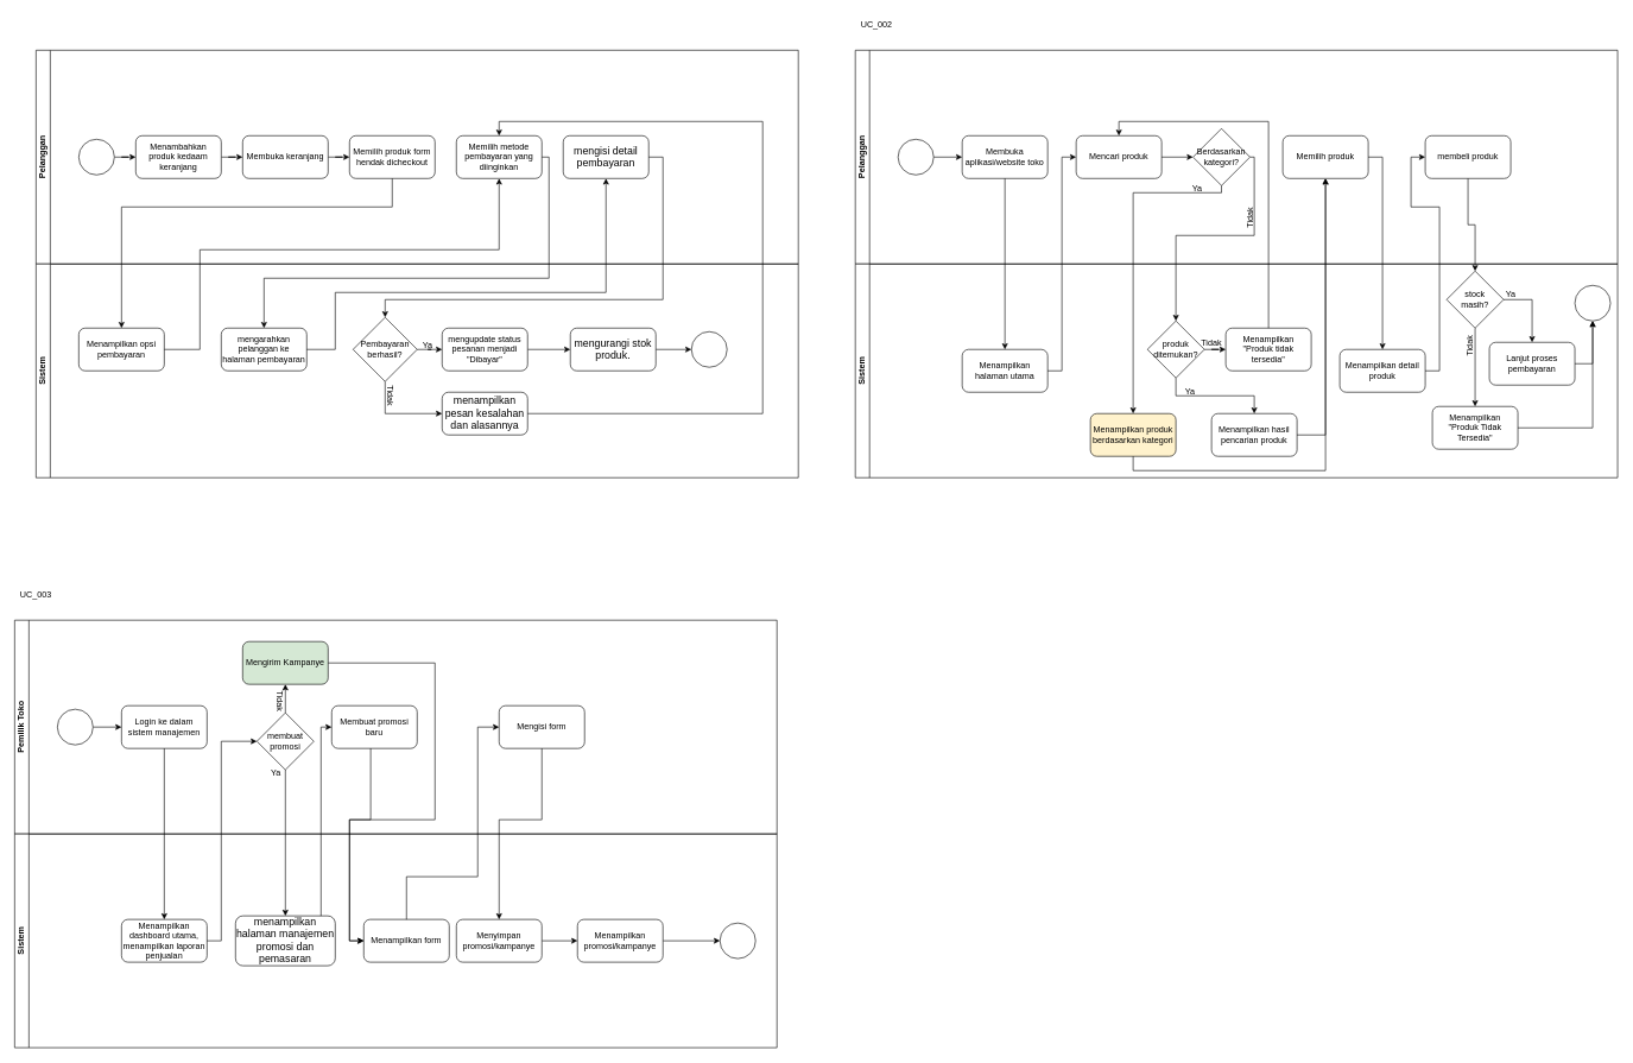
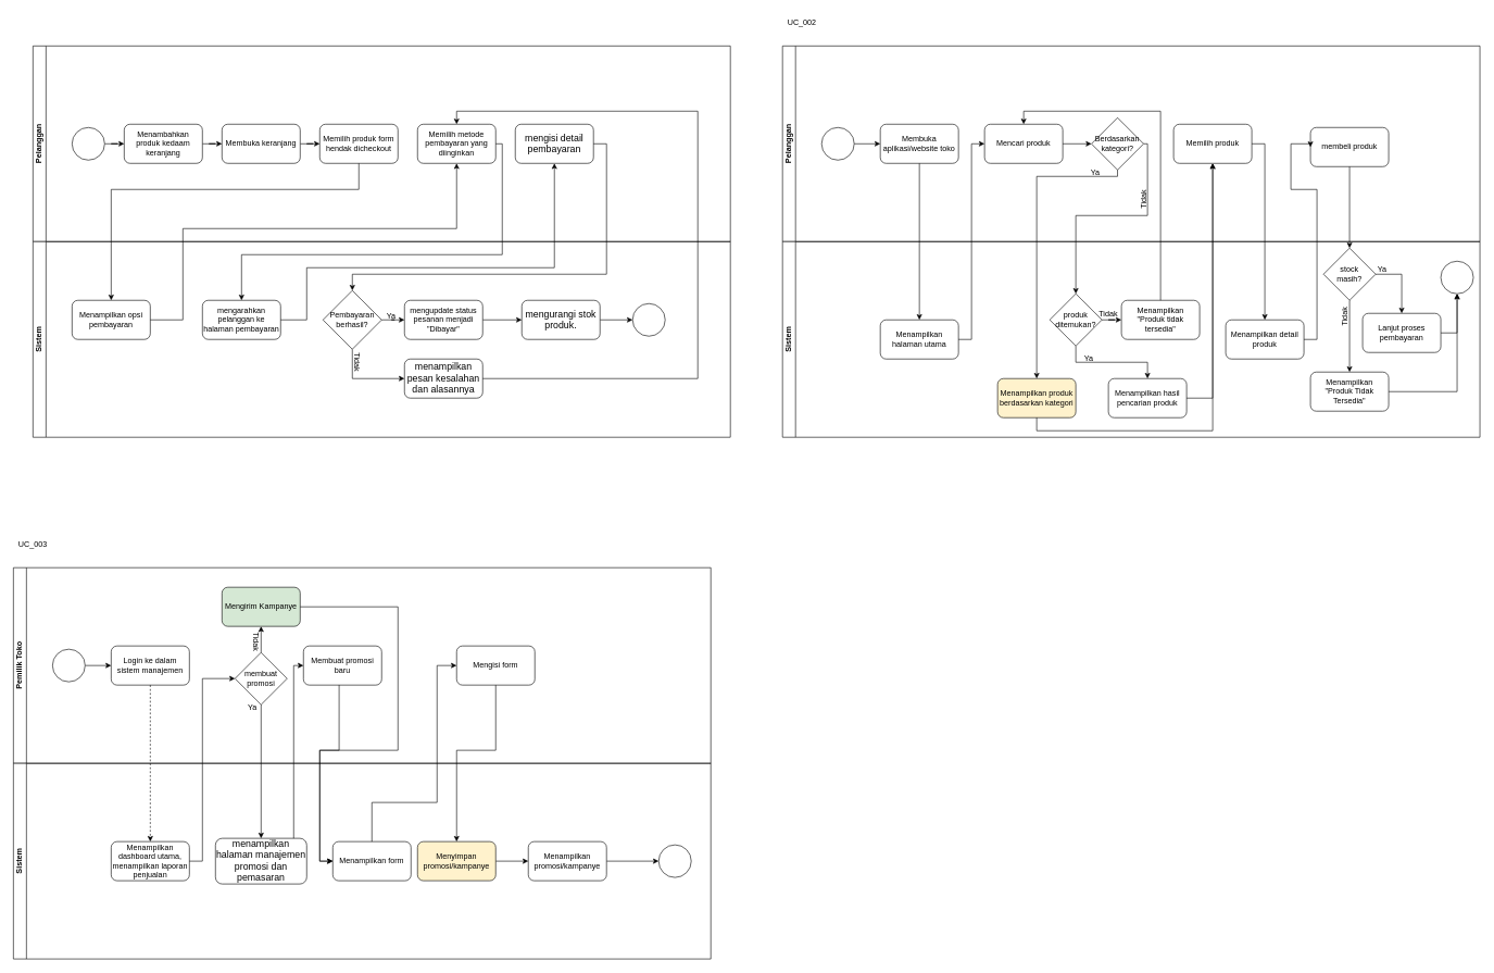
- <mxCell id="42" value="membeli produk" style="rounded=1;whiteSpace=wrap;html=1;" vertex="1" parent="34"><mxGeometry x="800" y="120" width="120" height="60" as="geometry" /></mxCell>
+ <mxCell id="42" value="membeli produk" style="rounded=1;whiteSpace=wrap;html=1;" vertex="1" parent="34"><mxGeometry x="810" y="125" width="120" height="60" as="geometry" /></mxCell>
- <mxCell id="98" style="edgeStyle=orthogonalEdgeStyle;rounded=0;orthogonalLoop=1;jettySize=auto;html=1;entryX=0.5;entryY=0;entryDx=0;entryDy=0;" edge="1" parent="77" source="81" target="90"><mxGeometry relative="1" as="geometry" /></mxCell>
+ <mxCell id="98" style="edgeStyle=orthogonalEdgeStyle;rounded=0;orthogonalLoop=1;jettySize=auto;html=1;entryX=0.5;entryY=0;entryDx=0;entryDy=0;dashed=1;" edge="1" parent="77" source="81" target="90"><mxGeometry relative="1" as="geometry" /></mxCell>
- <mxCell id="94" value="Menyimpan promosi/kampanye" style="rounded=1;whiteSpace=wrap;html=1;" vertex="1" parent="89"><mxGeometry x="620" y="120" width="120" height="60" as="geometry" /></mxCell>
+ <mxCell id="94" value="Menyimpan promosi/kampanye" style="rounded=1;whiteSpace=wrap;html=1;fillColor=#fff2cc;" vertex="1" parent="89"><mxGeometry x="620" y="120" width="120" height="60" as="geometry" /></mxCell>
